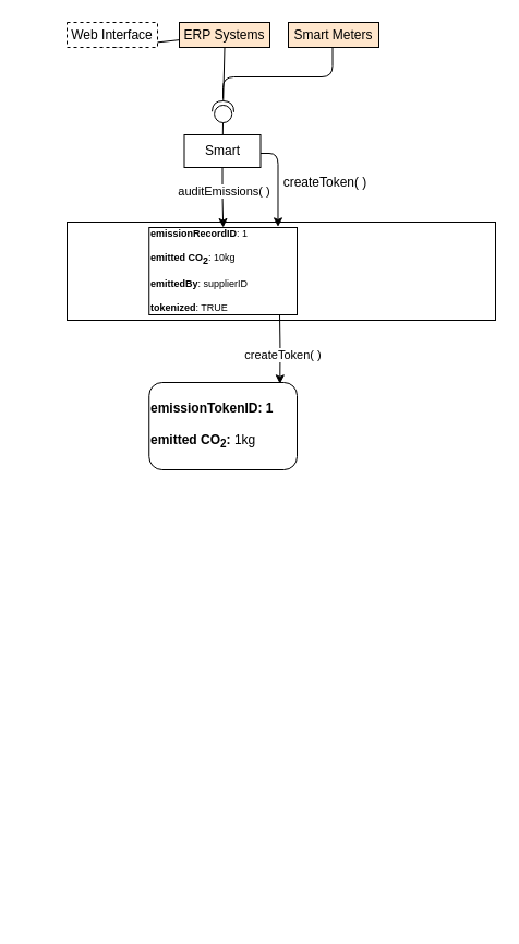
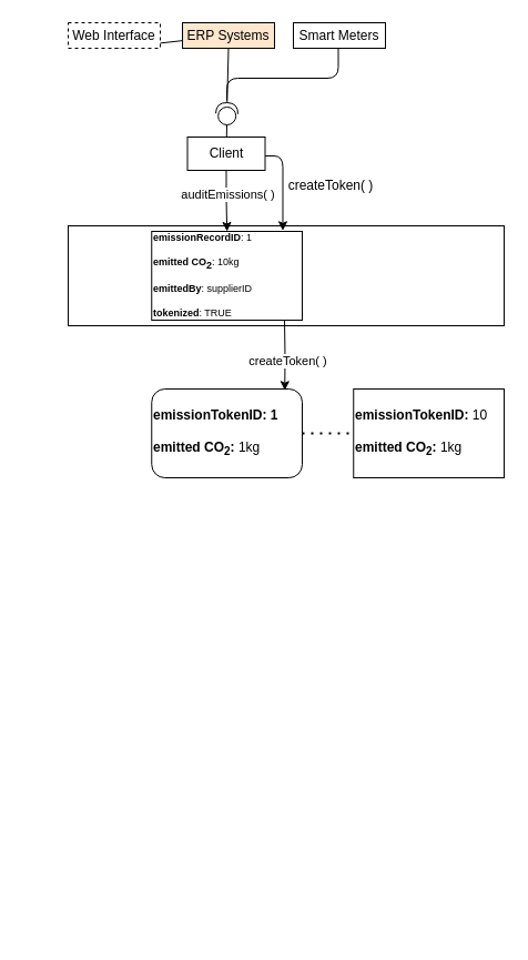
- <mxCell id="8" value="Smart Meters" style="rounded=0;whiteSpace=wrap;html=1;labelBackgroundColor=none;fillColor=#ffe6cc;" vertex="1" parent="1"><mxGeometry x="264" y="20" width="83" height="23" as="geometry" /></mxCell>
+ <mxCell id="8" value="Smart Meters" style="rounded=0;whiteSpace=wrap;html=1;labelBackgroundColor=none;" vertex="1" parent="1"><mxGeometry x="264" y="20" width="83" height="23" as="geometry" /></mxCell>
- <mxCell id="14" value="Smart" style="rounded=0;whiteSpace=wrap;html=1;" vertex="1" parent="1"><mxGeometry x="168.5" y="123" width="70" height="30" as="geometry" /></mxCell>
+ <mxCell id="14" value="Client" style="rounded=0;whiteSpace=wrap;html=1;" vertex="1" parent="1"><mxGeometry x="168.5" y="123" width="70" height="30" as="geometry" /></mxCell>
+ <mxCell id="17" value="" style="endArrow=none;dashed=1;html=1;dashPattern=1 3;strokeWidth=2;entryX=0;entryY=0.5;entryDx=0;entryDy=0;exitX=1;exitY=0.5;exitDx=0;exitDy=0;" edge="1" parent="1" source="15" target="16"><mxGeometry width="50" height="50" relative="1" as="geometry"><mxPoint x="234" y="300" as="sourcePoint" /><mxPoint x="284" y="250" as="targetPoint" /></mxGeometry></mxCell>
+ <mxCell id="16" value="&lt;b&gt;emissionTokenID: &lt;/b&gt;10&lt;br&gt;&lt;br&gt;&lt;b&gt;emitted CO&lt;/b&gt;&lt;sub style=&quot;font-weight: bold;&quot;&gt;2&lt;/sub&gt;&lt;b&gt;: &lt;/b&gt;1kg" style="rounded=0;whiteSpace=wrap;html=1;align=left;" vertex="1" parent="1"><mxGeometry x="318.25" y="350" width="135.75" height="80" as="geometry" /></mxCell>
